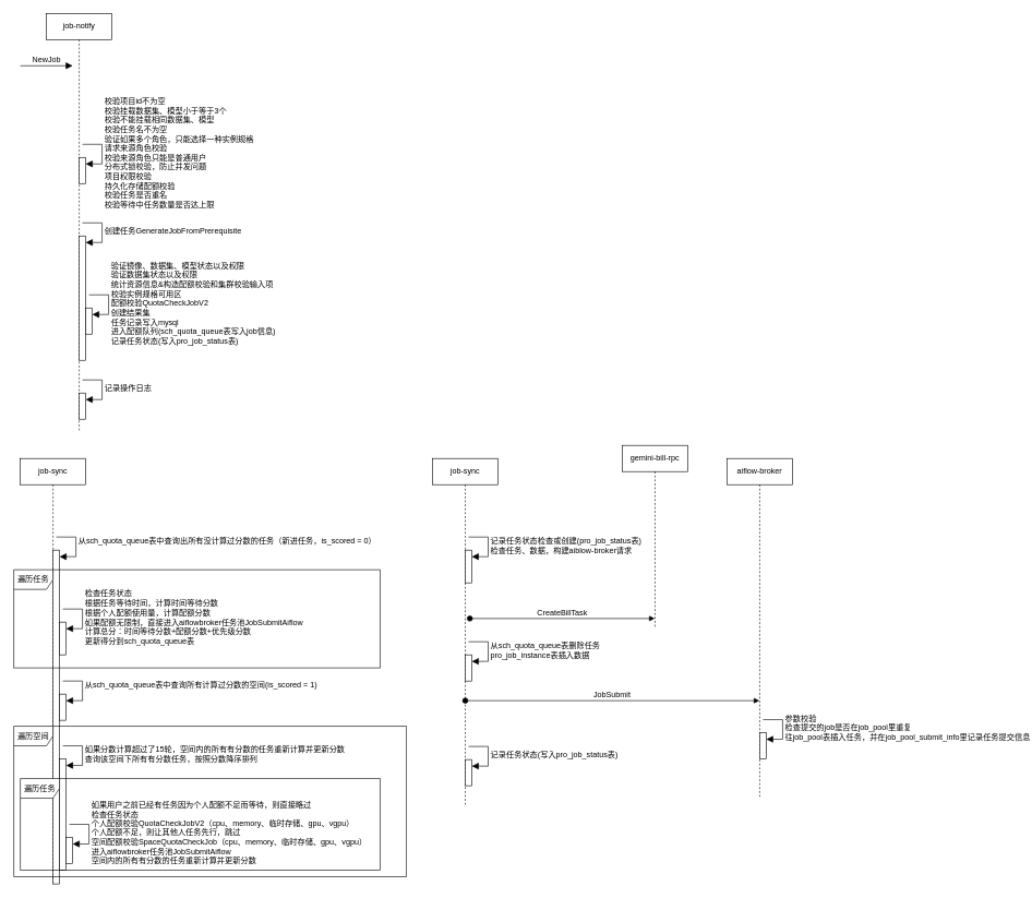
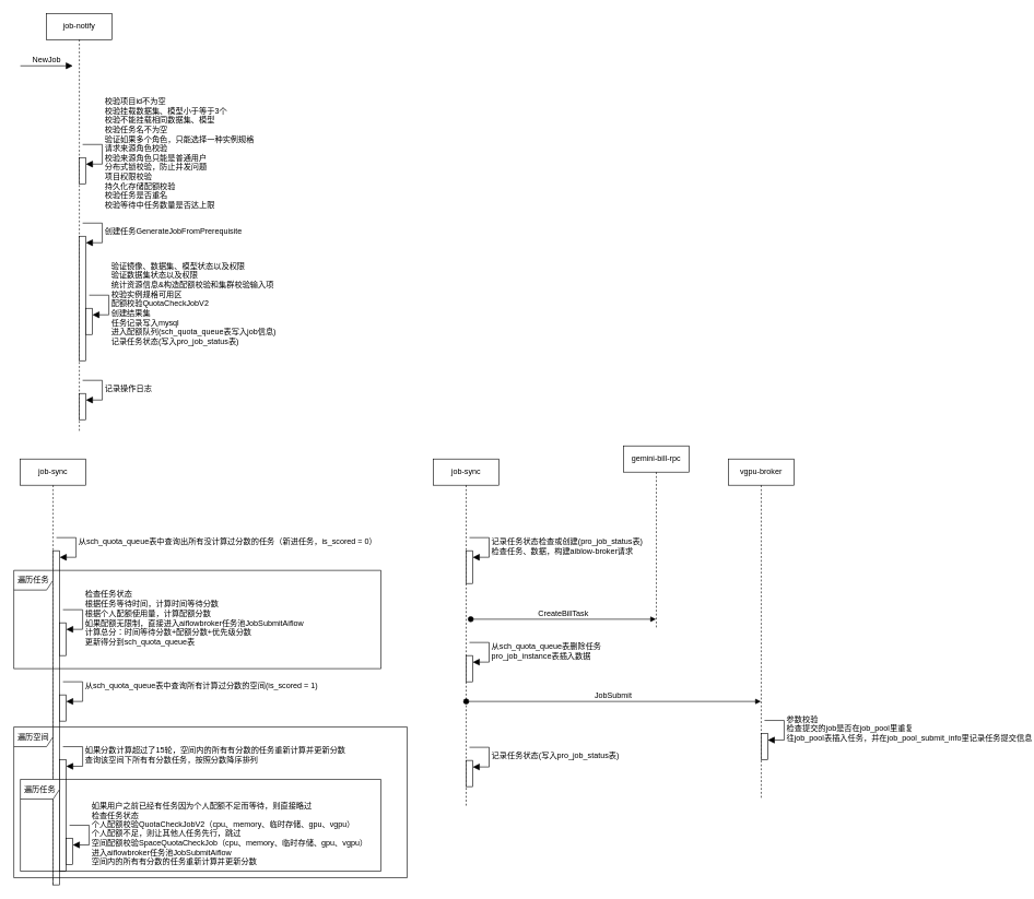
- <mxCell id="35" value="aiflow-broker" style="shape=umlLifeline;perimeter=lifelinePerimeter;whiteSpace=wrap;html=1;container=1;dropTarget=0;collapsible=0;recursiveResize=0;outlineConnect=0;portConstraint=eastwest;newEdgeStyle={&quot;curved&quot;:0,&quot;rounded&quot;:0};" vertex="1" parent="1"><mxGeometry x="1110" y="700" width="100" height="520" as="geometry" /></mxCell>
+ <mxCell id="35" value="vgpu-broker" style="shape=umlLifeline;perimeter=lifelinePerimeter;whiteSpace=wrap;html=1;container=1;dropTarget=0;collapsible=0;recursiveResize=0;outlineConnect=0;portConstraint=eastwest;newEdgeStyle={&quot;curved&quot;:0,&quot;rounded&quot;:0};" vertex="1" parent="1"><mxGeometry x="1110" y="700" width="100" height="520" as="geometry" /></mxCell>
